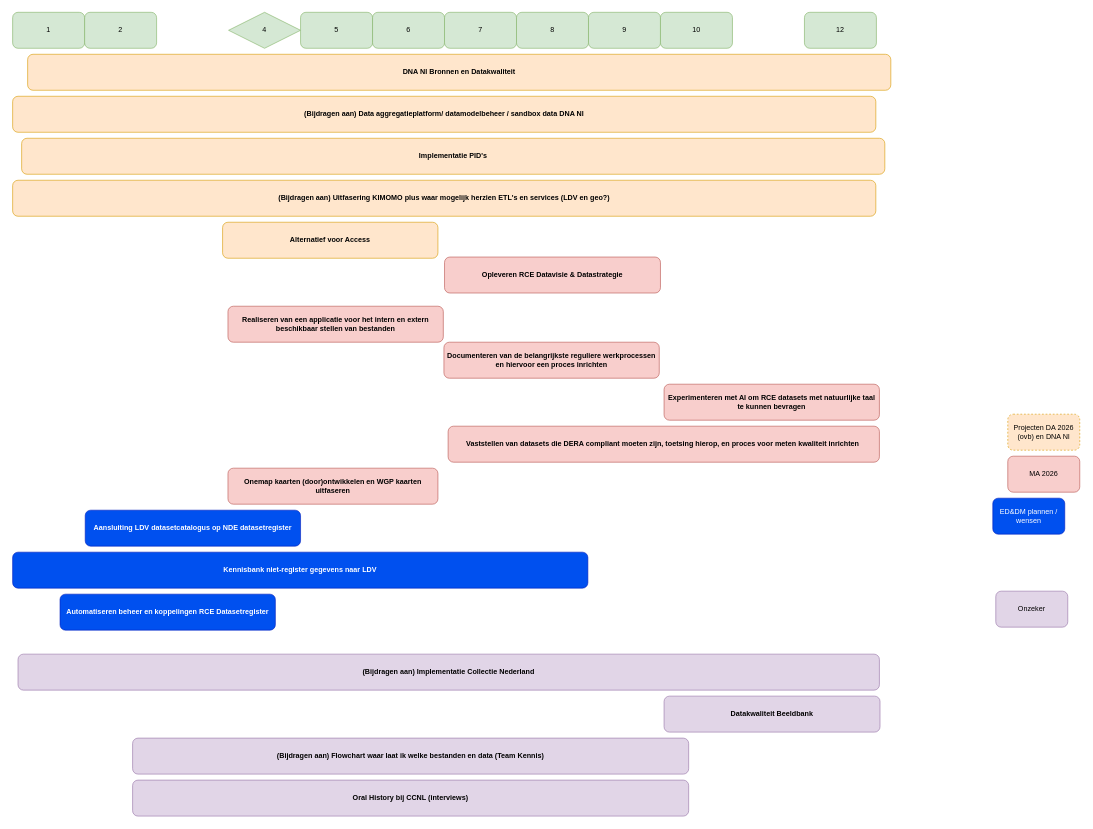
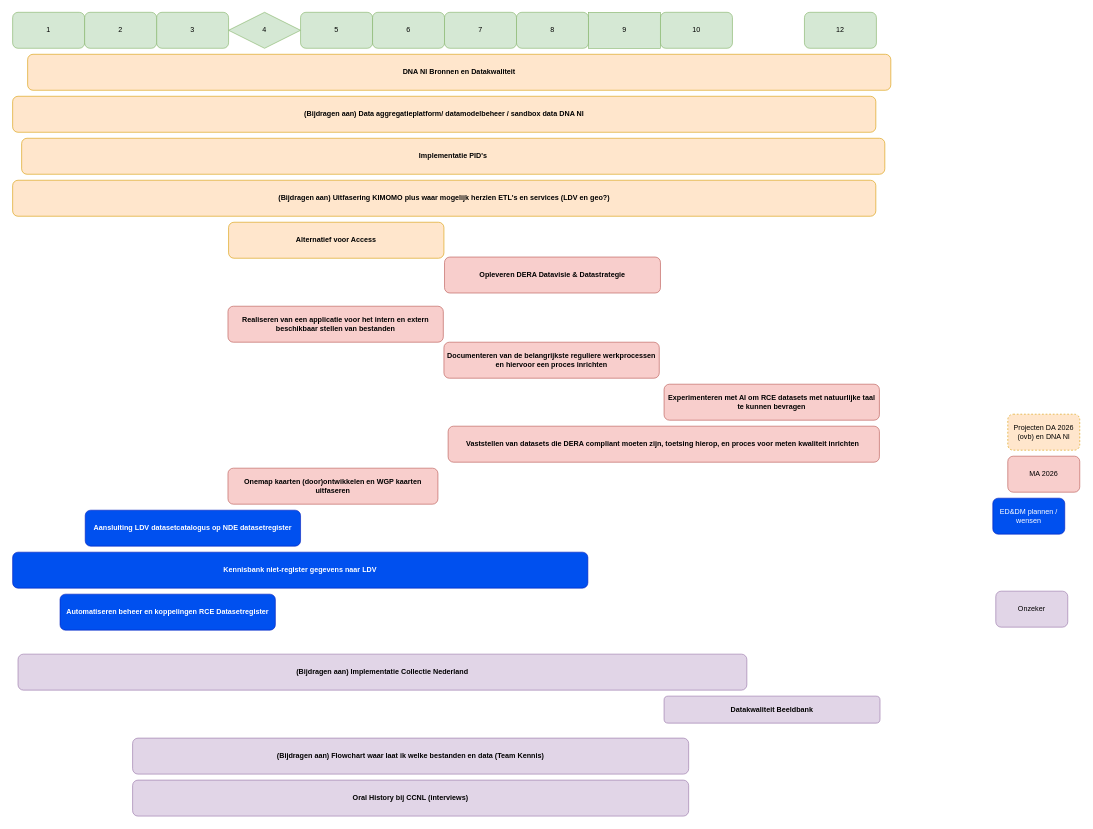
+ <mxCell id="4" value="3" style="rounded=1;whiteSpace=wrap;html=1;fillColor=#d5e8d4;strokeColor=#82b366;" parent="1" vertex="1"><mxGeometry x="260" y="20" width="120" height="60" as="geometry" /></mxCell>
- <mxCell id="9" value="9" style="rounded=1;whiteSpace=wrap;html=1;fillColor=#d5e8d4;strokeColor=#82b366;" parent="1" vertex="1"><mxGeometry x="980" y="20" width="120" height="60" as="geometry" /></mxCell>
+ <mxCell id="9" value="9" style="whiteSpace=wrap;html=1;fillColor=#d5e8d4;strokeColor=#82b366;rounded=0;" parent="1" vertex="1"><mxGeometry x="980" y="20" width="120" height="60" as="geometry" /></mxCell>
- <mxCell id="17" value="Alternatief voor Access" style="rounded=1;whiteSpace=wrap;html=1;fillColor=#ffe6cc;strokeColor=#d79b00;fontStyle=1" parent="1" vertex="1"><mxGeometry x="370" y="370" width="359" height="60" as="geometry" /></mxCell>
+ <mxCell id="17" value="Alternatief voor Access" style="rounded=1;whiteSpace=wrap;html=1;fillColor=#ffe6cc;strokeColor=#d79b00;fontStyle=1" parent="1" vertex="1"><mxGeometry x="380" y="370" width="359" height="60" as="geometry" /></mxCell>
- <mxCell id="15" value="&lt;b&gt;Opleveren RCE Datavisie &amp;amp; Datastrategie&lt;/b&gt;" style="rounded=1;whiteSpace=wrap;html=1;fillColor=#f8cecc;strokeColor=#b85450;" parent="1" vertex="1"><mxGeometry x="740" y="428" width="360" height="60" as="geometry" /></mxCell>
+ <mxCell id="15" value="&lt;b&gt;Opleveren DERA Datavisie &amp;amp; Datastrategie&lt;/b&gt;" style="rounded=1;whiteSpace=wrap;html=1;fillColor=#f8cecc;strokeColor=#b85450;" parent="1" vertex="1"><mxGeometry x="740" y="428" width="360" height="60" as="geometry" /></mxCell>
- <mxCell id="18" value="&lt;b&gt;(Bijdragen aan) Implementatie Collectie Nederland&lt;/b&gt;" style="rounded=1;whiteSpace=wrap;html=1;fillColor=#e1d5e7;strokeColor=#9673a6;" vertex="1" parent="1"><mxGeometry x="29" y="1090" width="1436" height="60" as="geometry" /></mxCell>
+ <mxCell id="18" value="&lt;b&gt;(Bijdragen aan) Implementatie Collectie Nederland&lt;/b&gt;" style="rounded=1;whiteSpace=wrap;html=1;fillColor=#e1d5e7;strokeColor=#9673a6;" vertex="1" parent="1"><mxGeometry x="29" y="1090" width="1215" height="60" as="geometry" /></mxCell>
- <mxCell id="21" value="&lt;b&gt;Datakwaliteit Beeldbank&lt;/b&gt;" style="rounded=1;whiteSpace=wrap;html=1;fillColor=#e1d5e7;strokeColor=#9673a6;" vertex="1" parent="1"><mxGeometry x="1106" y="1160" width="360" height="60" as="geometry" /></mxCell>
+ <mxCell id="21" value="&lt;b&gt;Datakwaliteit Beeldbank&lt;/b&gt;" style="rounded=1;whiteSpace=wrap;html=1;fillColor=#e1d5e7;strokeColor=#9673a6;" vertex="1" parent="1"><mxGeometry x="1106" y="1160" width="360" height="45" as="geometry" /></mxCell>
